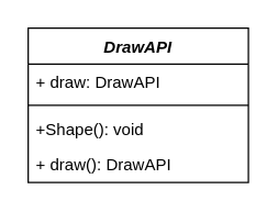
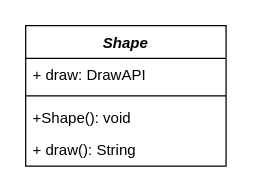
- <mxCell id="2" value="DrawAPI" style="swimlane;fontStyle=3;align=center;verticalAlign=top;childLayout=stackLayout;horizontal=1;startSize=26;horizontalStack=0;resizeParent=1;resizeParentMax=0;resizeLast=0;collapsible=1;marginBottom=0;" vertex="1" parent="1"><mxGeometry x="20" y="20" width="160" height="112" as="geometry" /></mxCell>
+ <mxCell id="2" value="Shape" style="swimlane;fontStyle=3;align=center;verticalAlign=top;childLayout=stackLayout;horizontal=1;startSize=26;horizontalStack=0;resizeParent=1;resizeParentMax=0;resizeLast=0;collapsible=1;marginBottom=0;" vertex="1" parent="1"><mxGeometry x="20" y="20" width="160" height="112" as="geometry" /></mxCell>
- <mxCell id="6" value="+ draw(): DrawAPI" style="text;strokeColor=none;fillColor=none;align=left;verticalAlign=top;spacingLeft=4;spacingRight=4;overflow=hidden;rotatable=0;points=[[0,0.5],[1,0.5]];portConstraint=eastwest;" vertex="1" parent="2"><mxGeometry y="86" width="160" height="26" as="geometry" /></mxCell>
+ <mxCell id="6" value="+ draw(): String" style="text;strokeColor=none;fillColor=none;align=left;verticalAlign=top;spacingLeft=4;spacingRight=4;overflow=hidden;rotatable=0;points=[[0,0.5],[1,0.5]];portConstraint=eastwest;" vertex="1" parent="2"><mxGeometry y="86" width="160" height="26" as="geometry" /></mxCell>
